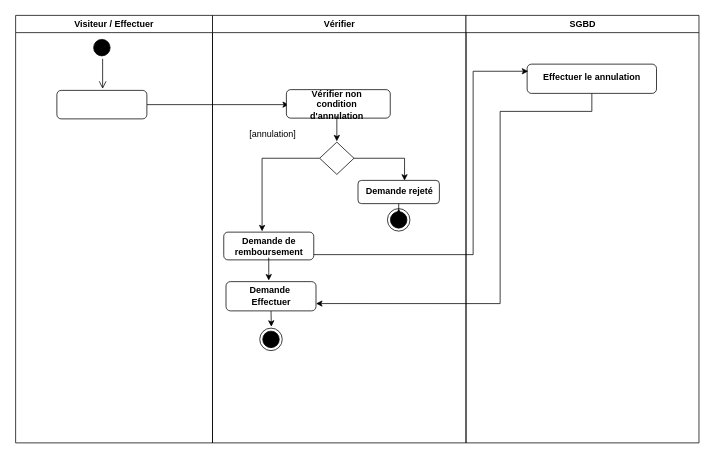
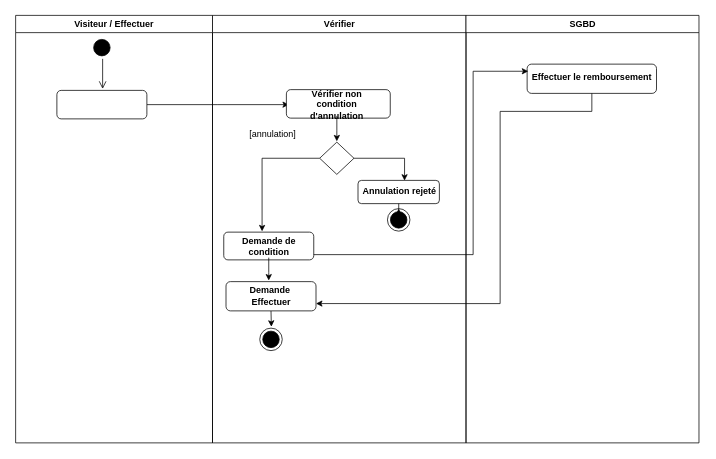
- <mxCell id="26" value="&lt;b&gt;Effectuer le annulation&lt;/b&gt;" style="text;html=1;align=center;verticalAlign=middle;whiteSpace=wrap;rounded=0;" vertex="1" parent="24"><mxGeometry x="83" y="67" width="168.5" height="30" as="geometry" /></mxCell>
+ <mxCell id="26" value="&lt;b&gt;Effectuer le remboursement&lt;/b&gt;" style="text;html=1;align=center;verticalAlign=middle;whiteSpace=wrap;rounded=0;" vertex="1" parent="24"><mxGeometry x="83" y="67" width="168.5" height="30" as="geometry" /></mxCell>
- <mxCell id="15" value="&lt;b&gt;Demande rejeté&lt;/b&gt;" style="text;html=1;align=center;verticalAlign=middle;whiteSpace=wrap;rounded=0;" vertex="1" parent="7"><mxGeometry x="194" y="219.5" width="110" height="30" as="geometry" /></mxCell>
+ <mxCell id="15" value="&lt;b&gt;Annulation rejeté&lt;/b&gt;" style="text;html=1;align=center;verticalAlign=middle;whiteSpace=wrap;rounded=0;" vertex="1" parent="7"><mxGeometry x="194" y="219.5" width="110" height="30" as="geometry" /></mxCell>
- <mxCell id="19" value="&lt;b&gt;Demande de remboursement&lt;/b&gt;" style="text;html=1;align=center;verticalAlign=middle;whiteSpace=wrap;rounded=0;" vertex="1" parent="7"><mxGeometry x="20" y="293" width="110" height="30" as="geometry" /></mxCell>
+ <mxCell id="19" value="&lt;b&gt;Demande de condition&lt;/b&gt;" style="text;html=1;align=center;verticalAlign=middle;whiteSpace=wrap;rounded=0;" vertex="1" parent="7"><mxGeometry x="20" y="293" width="110" height="30" as="geometry" /></mxCell>
